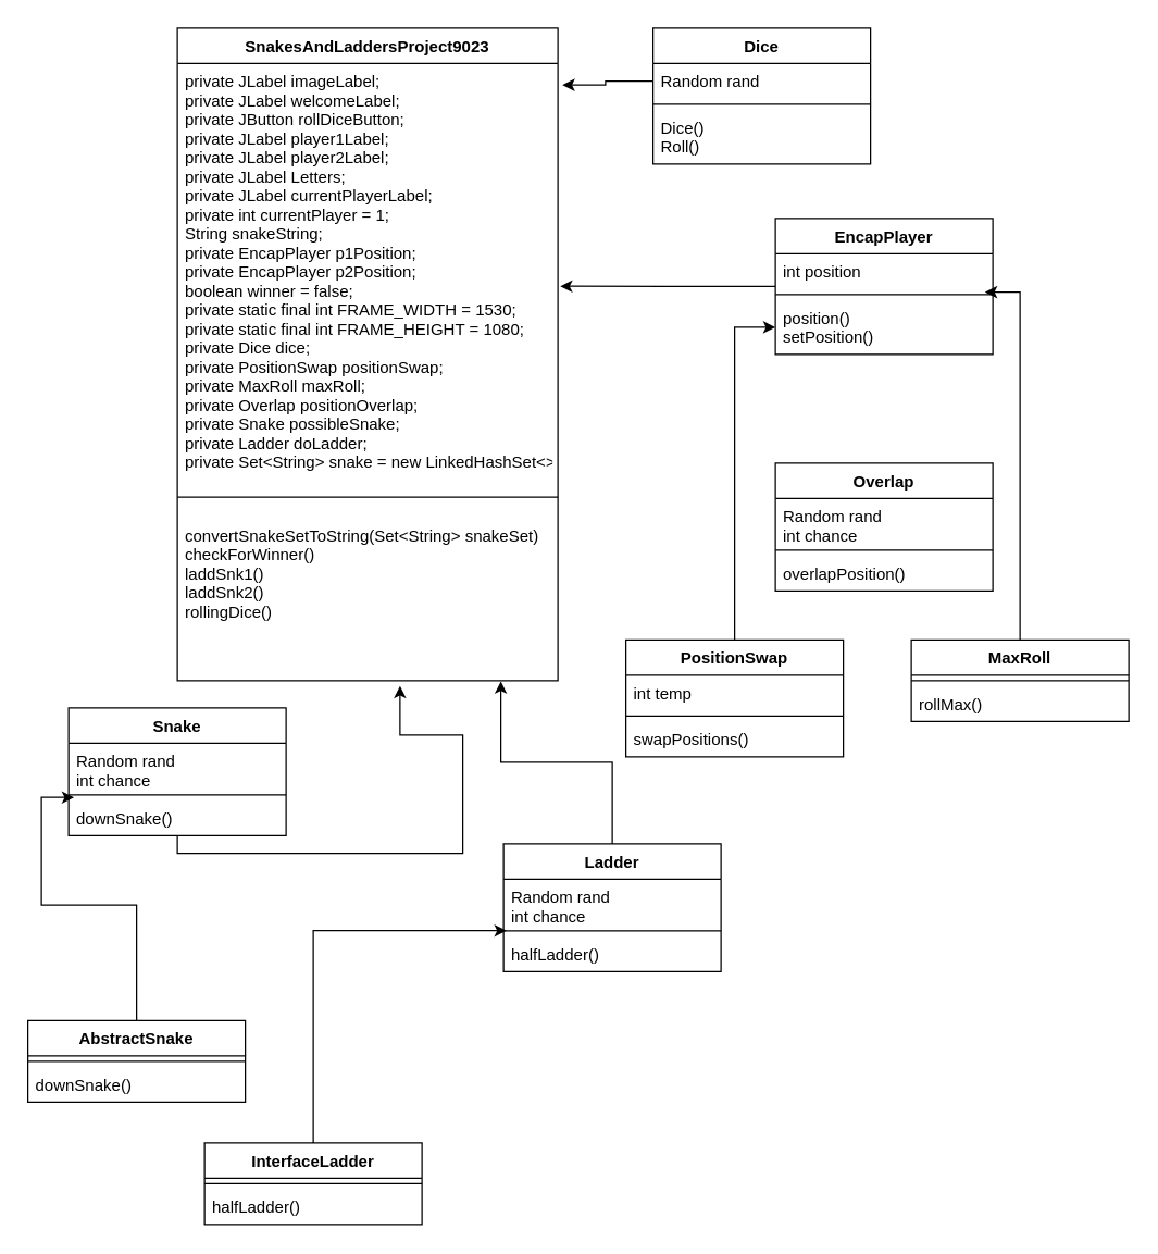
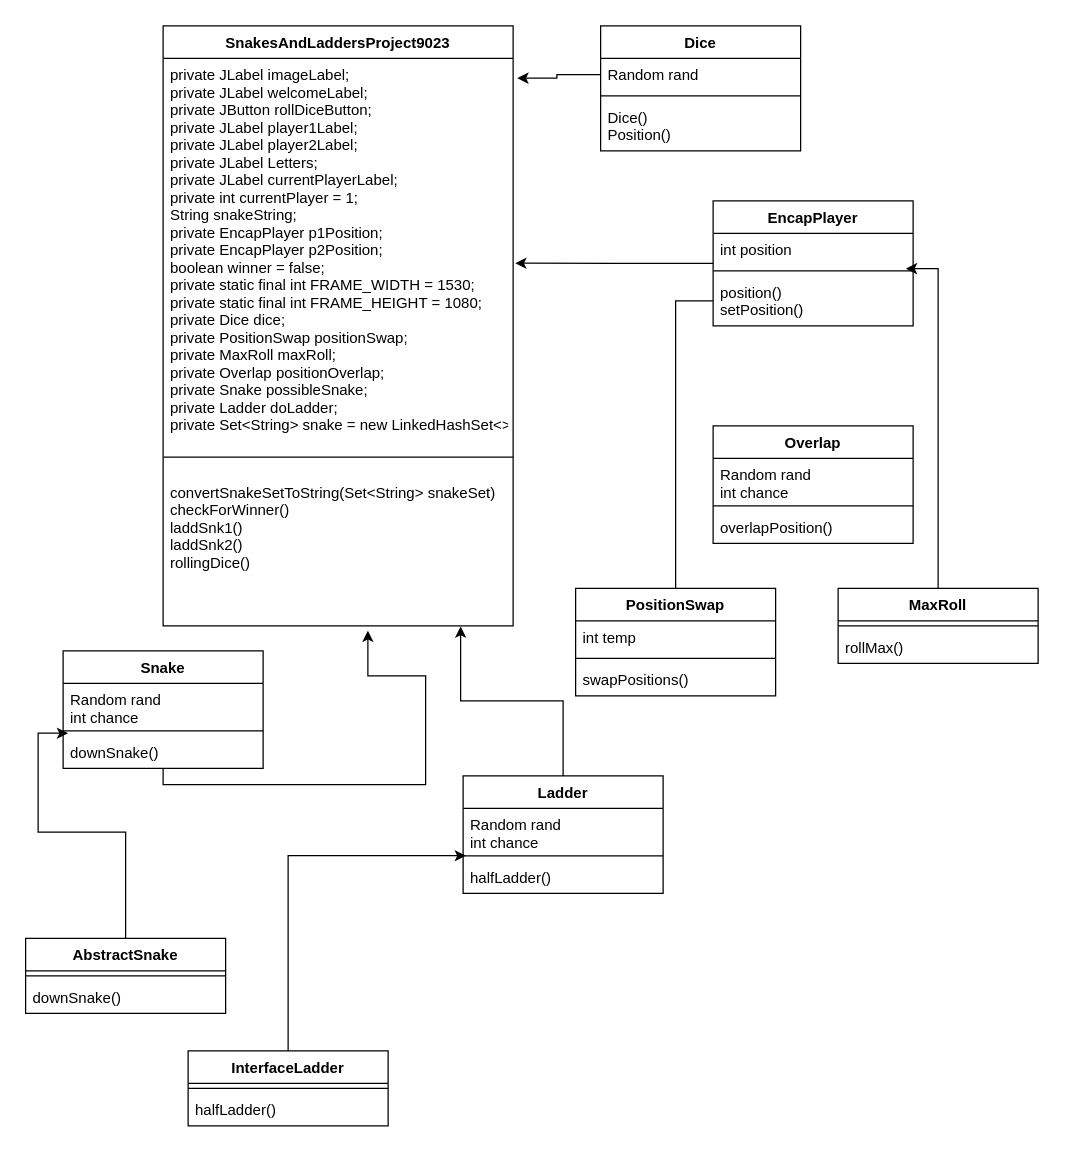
- <mxCell id="10" value="Dice()&#10;Roll()" style="text;strokeColor=none;fillColor=none;align=left;verticalAlign=top;spacingLeft=4;spacingRight=4;overflow=hidden;rotatable=0;points=[[0,0.5],[1,0.5]];portConstraint=eastwest;" vertex="1" parent="7"><mxGeometry y="60" width="160" height="40" as="geometry" /></mxCell>
+ <mxCell id="10" value="Dice()&#10;Position()" style="text;strokeColor=none;fillColor=none;align=left;verticalAlign=top;spacingLeft=4;spacingRight=4;overflow=hidden;rotatable=0;points=[[0,0.5],[1,0.5]];portConstraint=eastwest;" vertex="1" parent="7"><mxGeometry y="60" width="160" height="40" as="geometry" /></mxCell>
- <mxCell id="19" style="edgeStyle=orthogonalEdgeStyle;rounded=0;orthogonalLoop=1;jettySize=auto;html=1;entryX=0;entryY=0.5;entryDx=0;entryDy=0;" edge="1" parent="1" source="20" target="6"><mxGeometry relative="1" as="geometry" /></mxCell>
+ <mxCell id="19" style="edgeStyle=orthogonalEdgeStyle;rounded=0;orthogonalLoop=1;jettySize=auto;html=1;entryX=0;entryY=0.5;entryDx=0;entryDy=0;endArrow=none;" edge="1" parent="1" source="20" target="6"><mxGeometry relative="1" as="geometry" /></mxCell>
